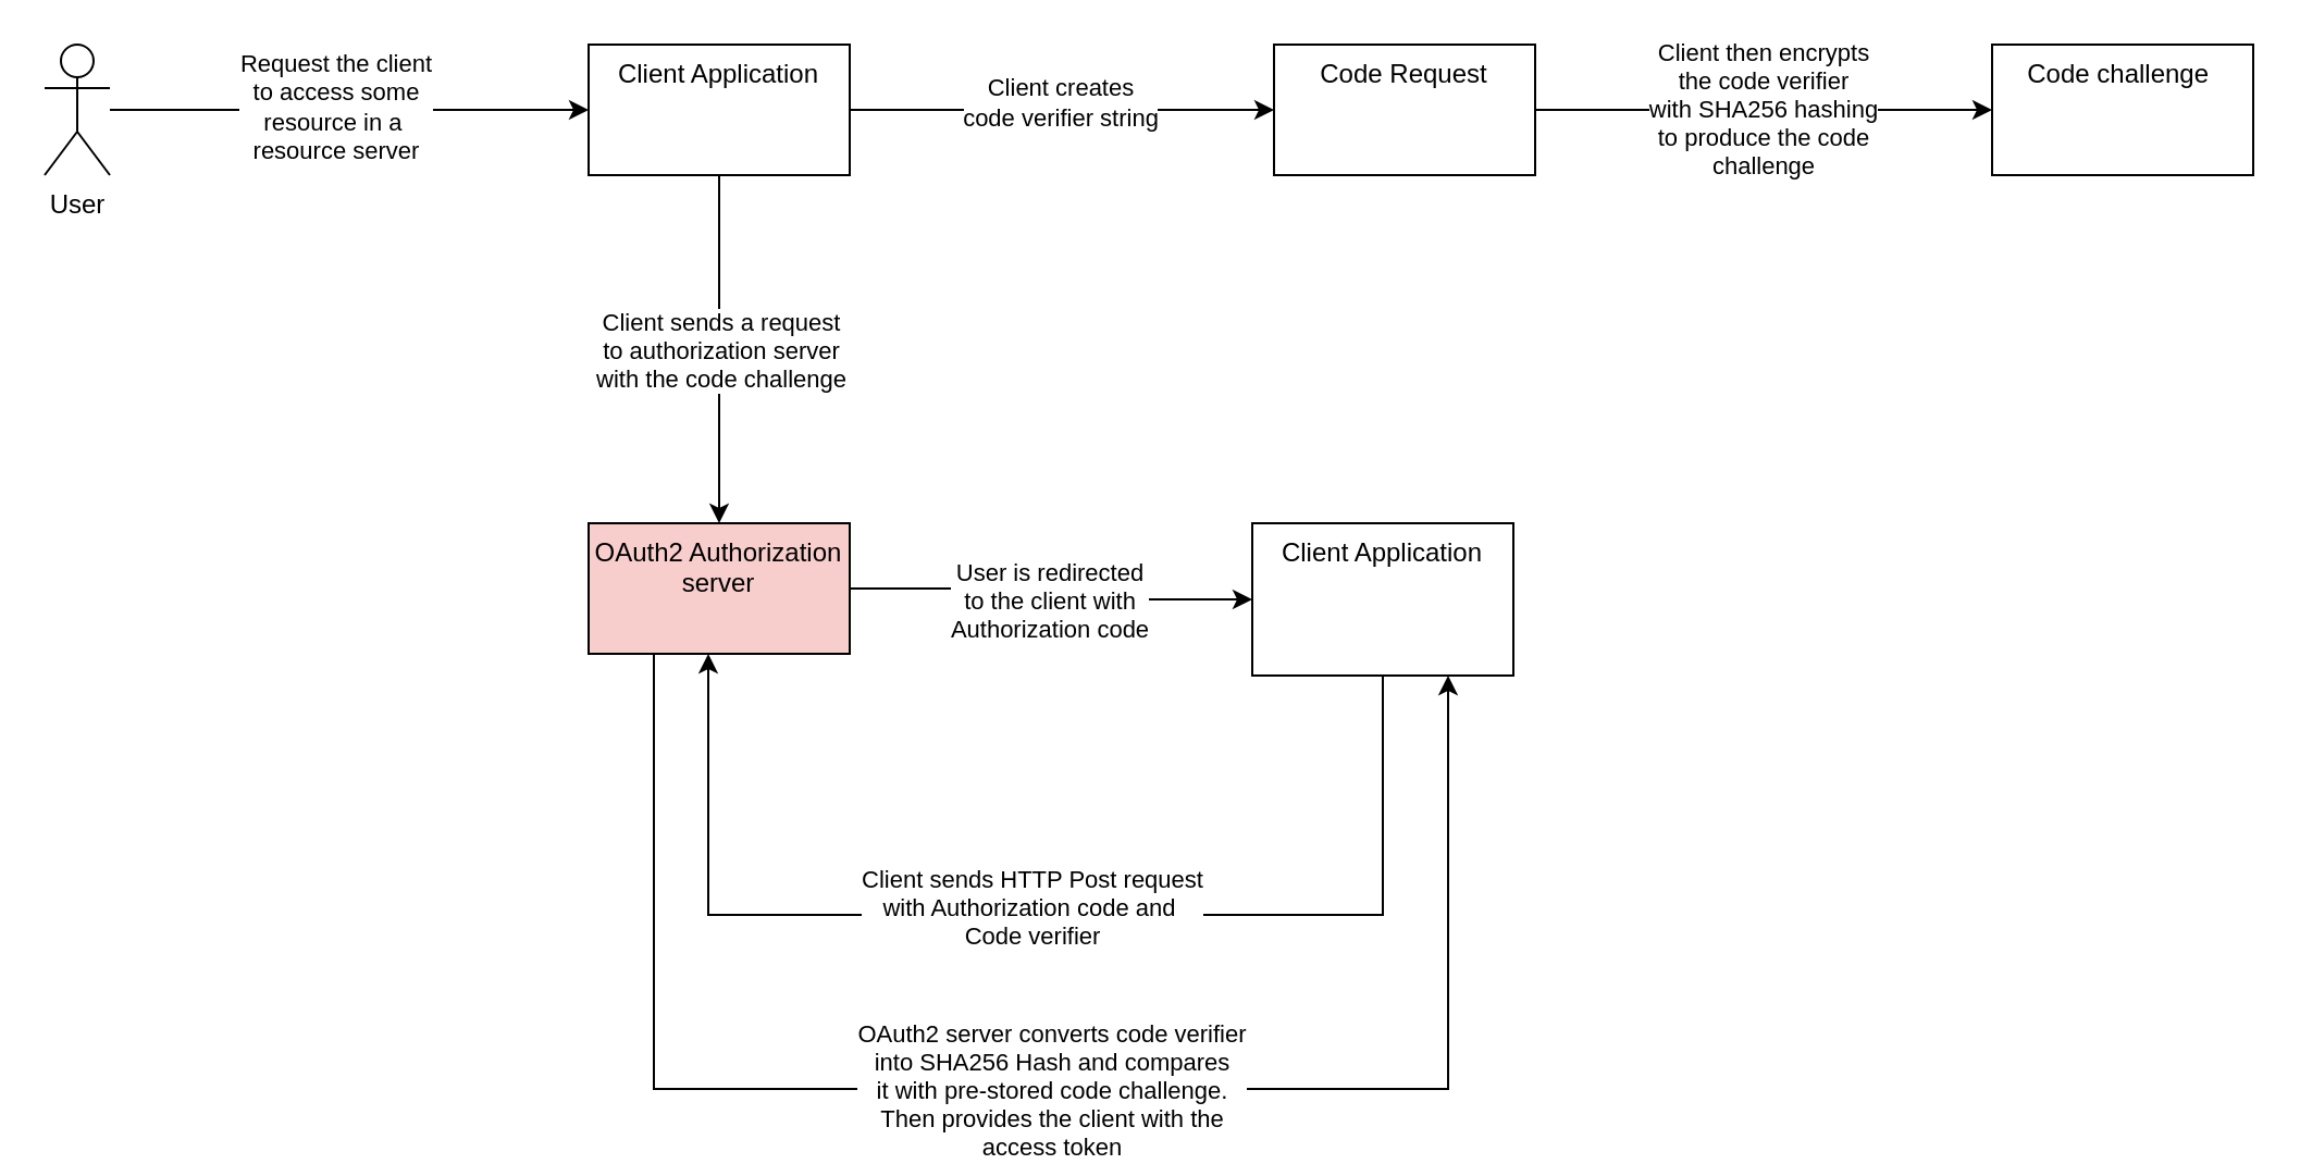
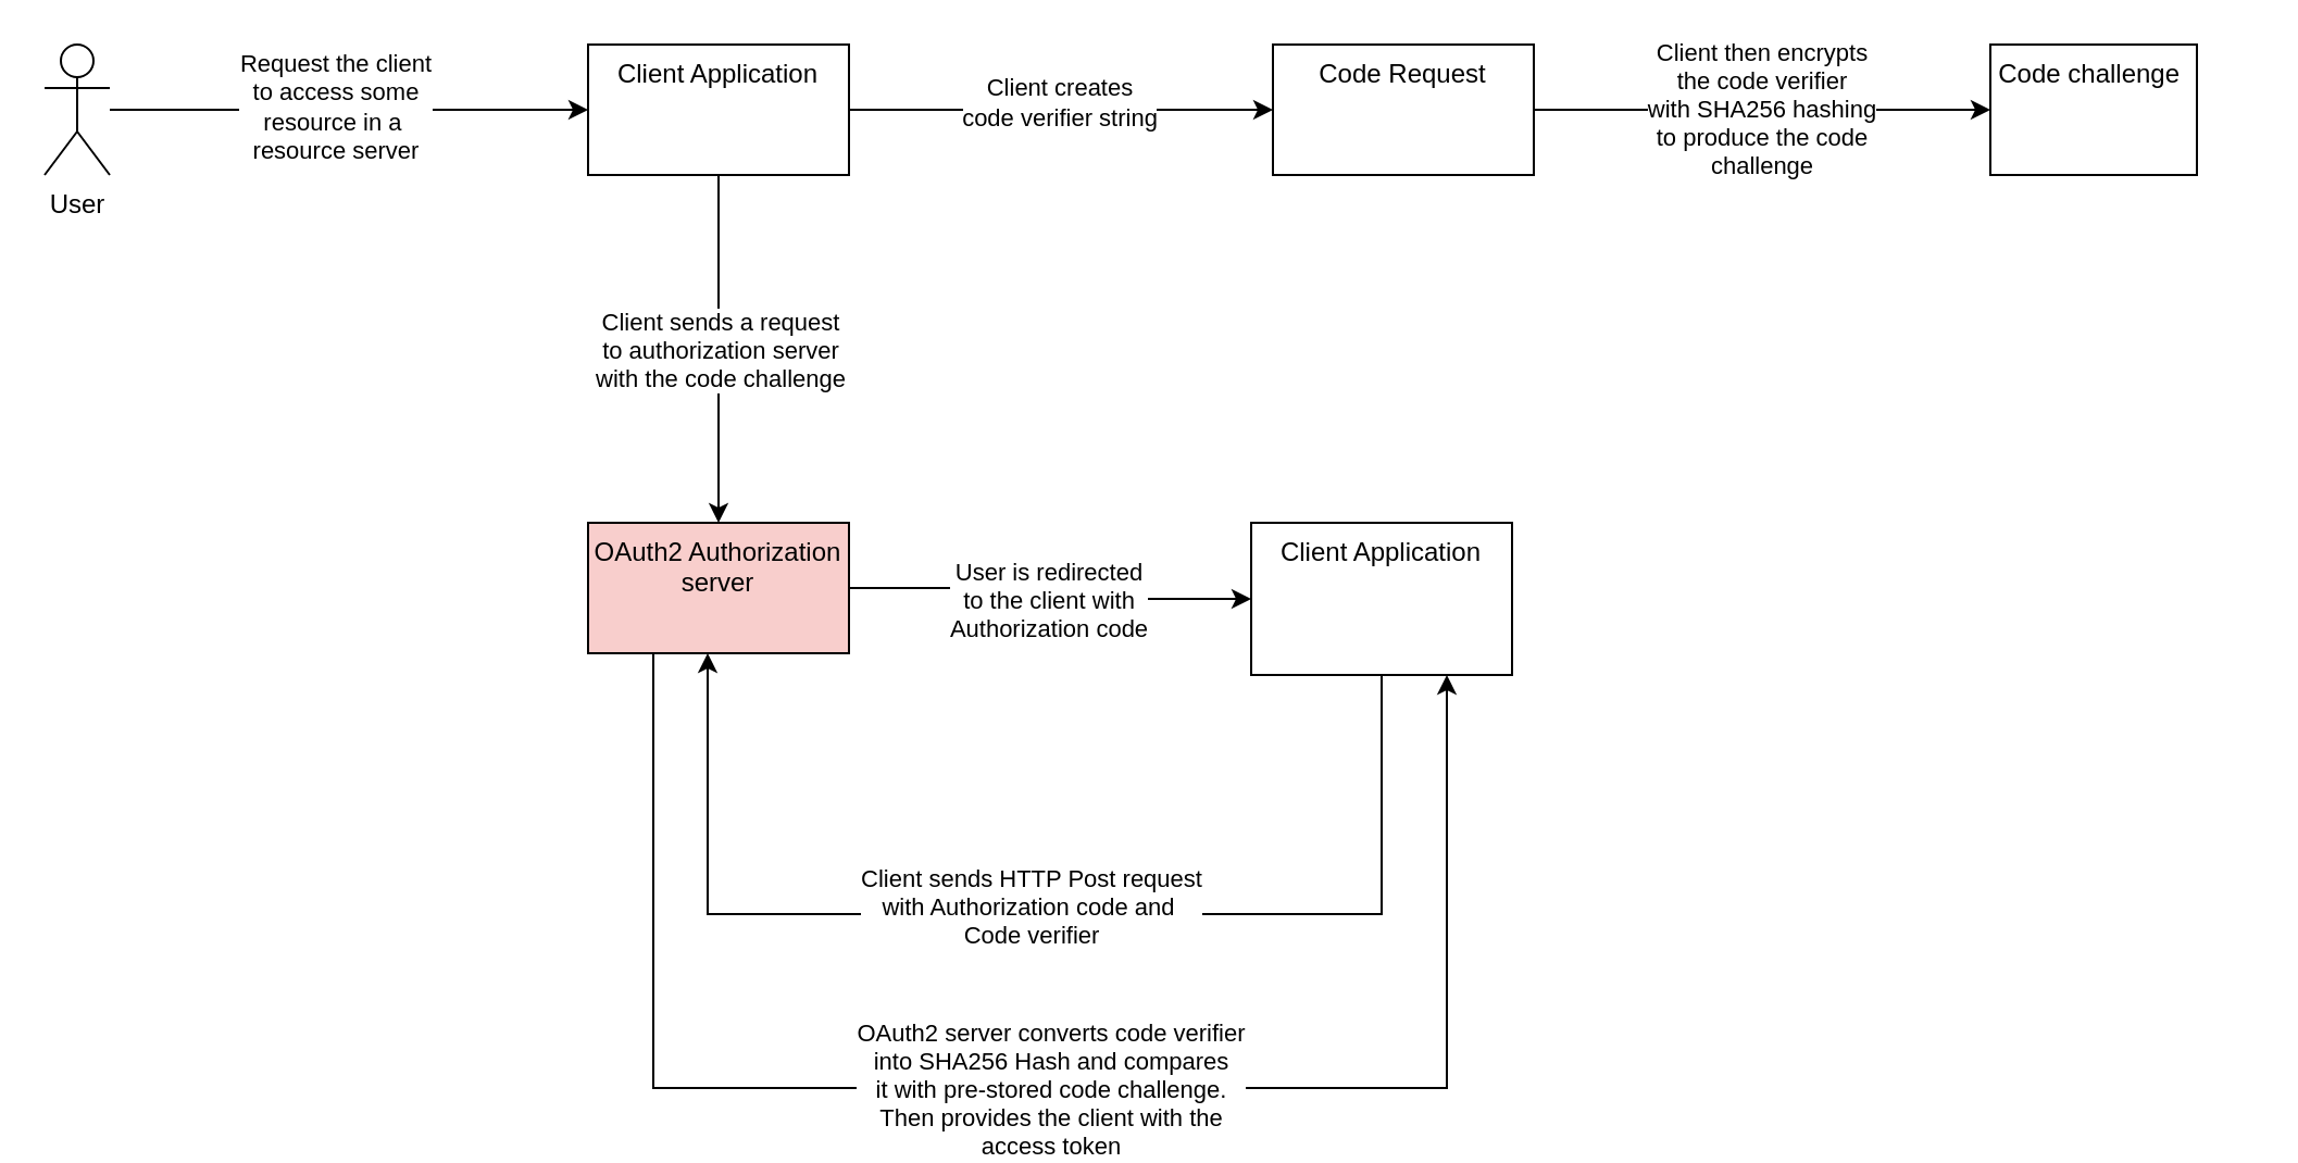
- <mxCell id="13" value="Code challenge&amp;nbsp;" style="whiteSpace=wrap;html=1;verticalAlign=top;" vertex="1" parent="1"><mxGeometry x="915" y="20" width="120" height="60" as="geometry" /></mxCell>
+ <mxCell id="13" value="Code challenge&amp;nbsp;" style="whiteSpace=wrap;html=1;verticalAlign=top;" vertex="1" parent="1"><mxGeometry x="915" y="20" width="95" height="60" as="geometry" /></mxCell>
